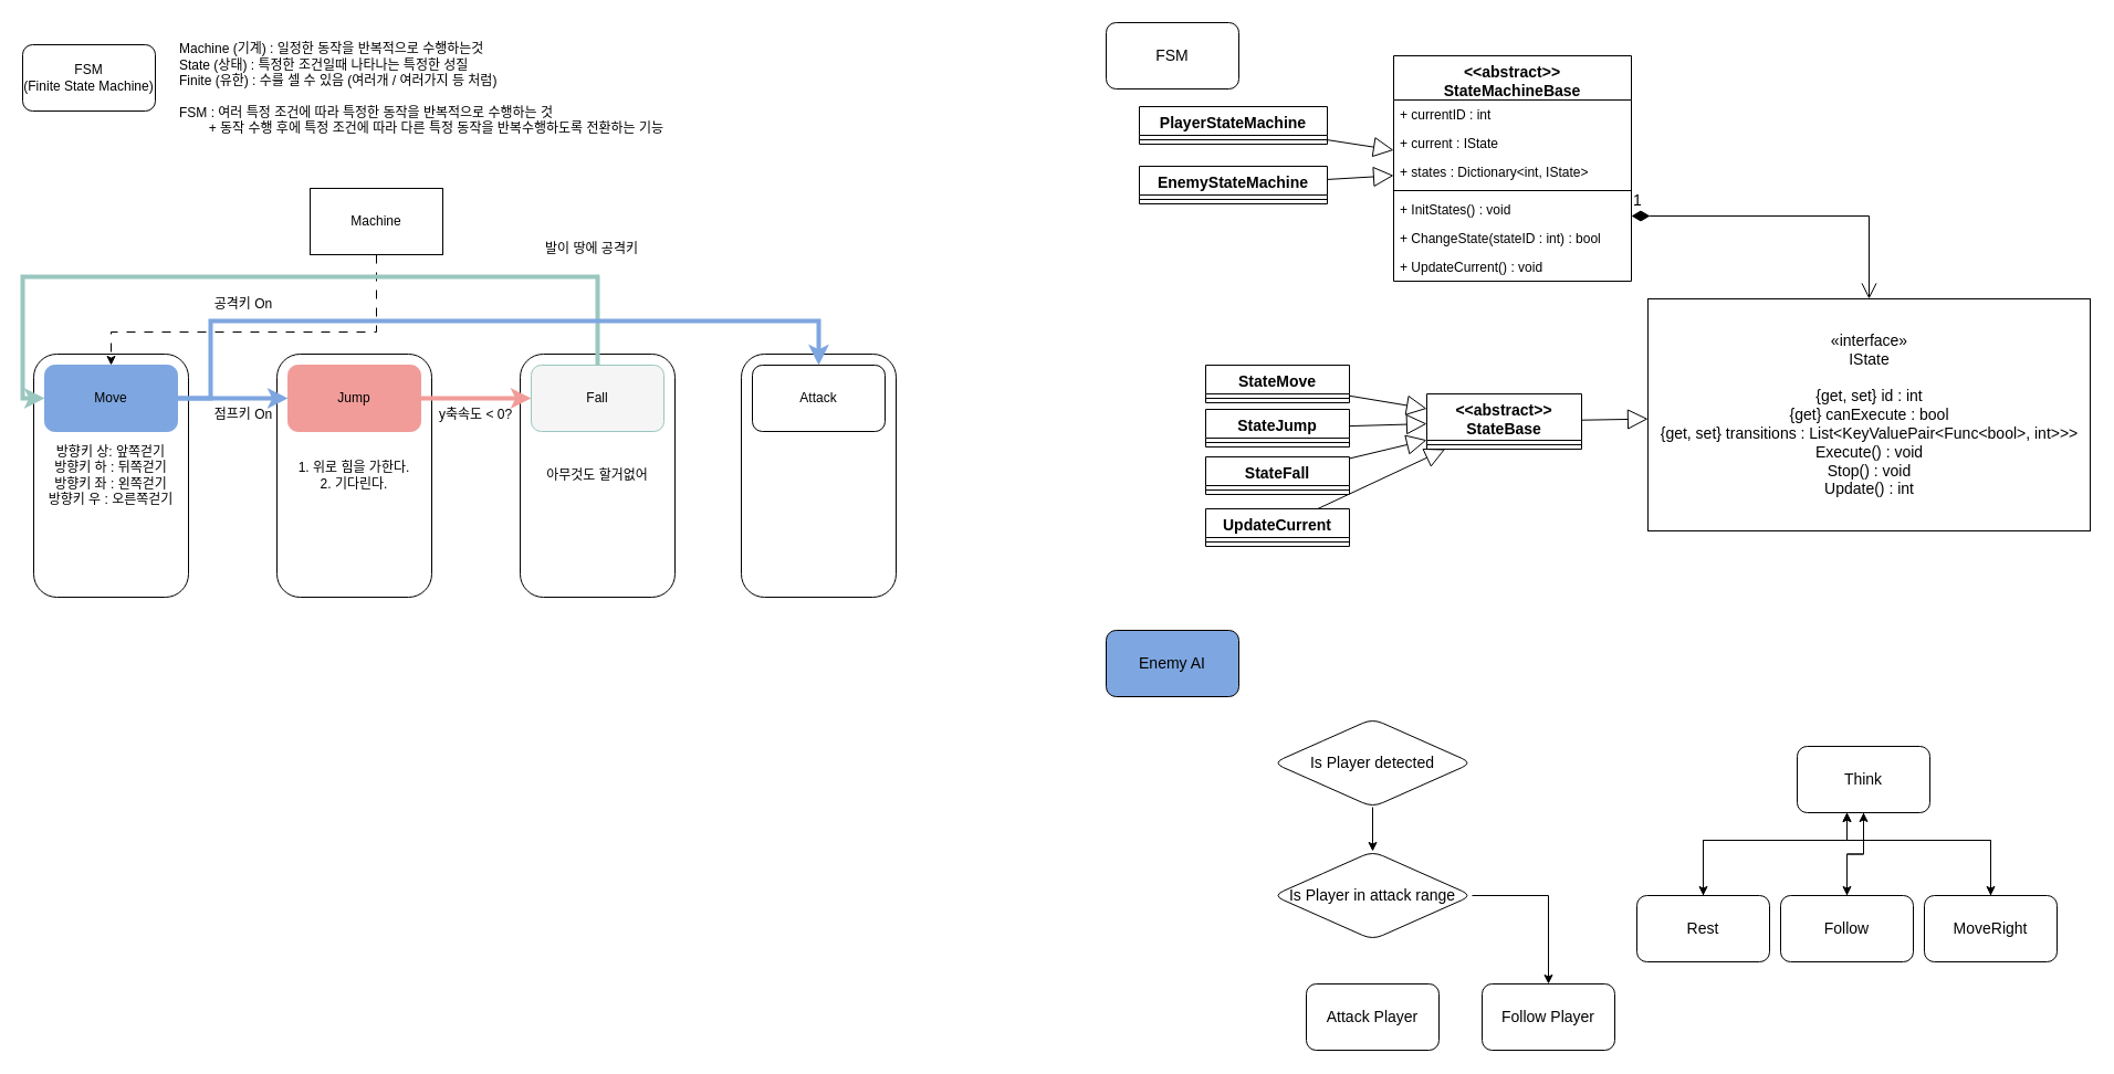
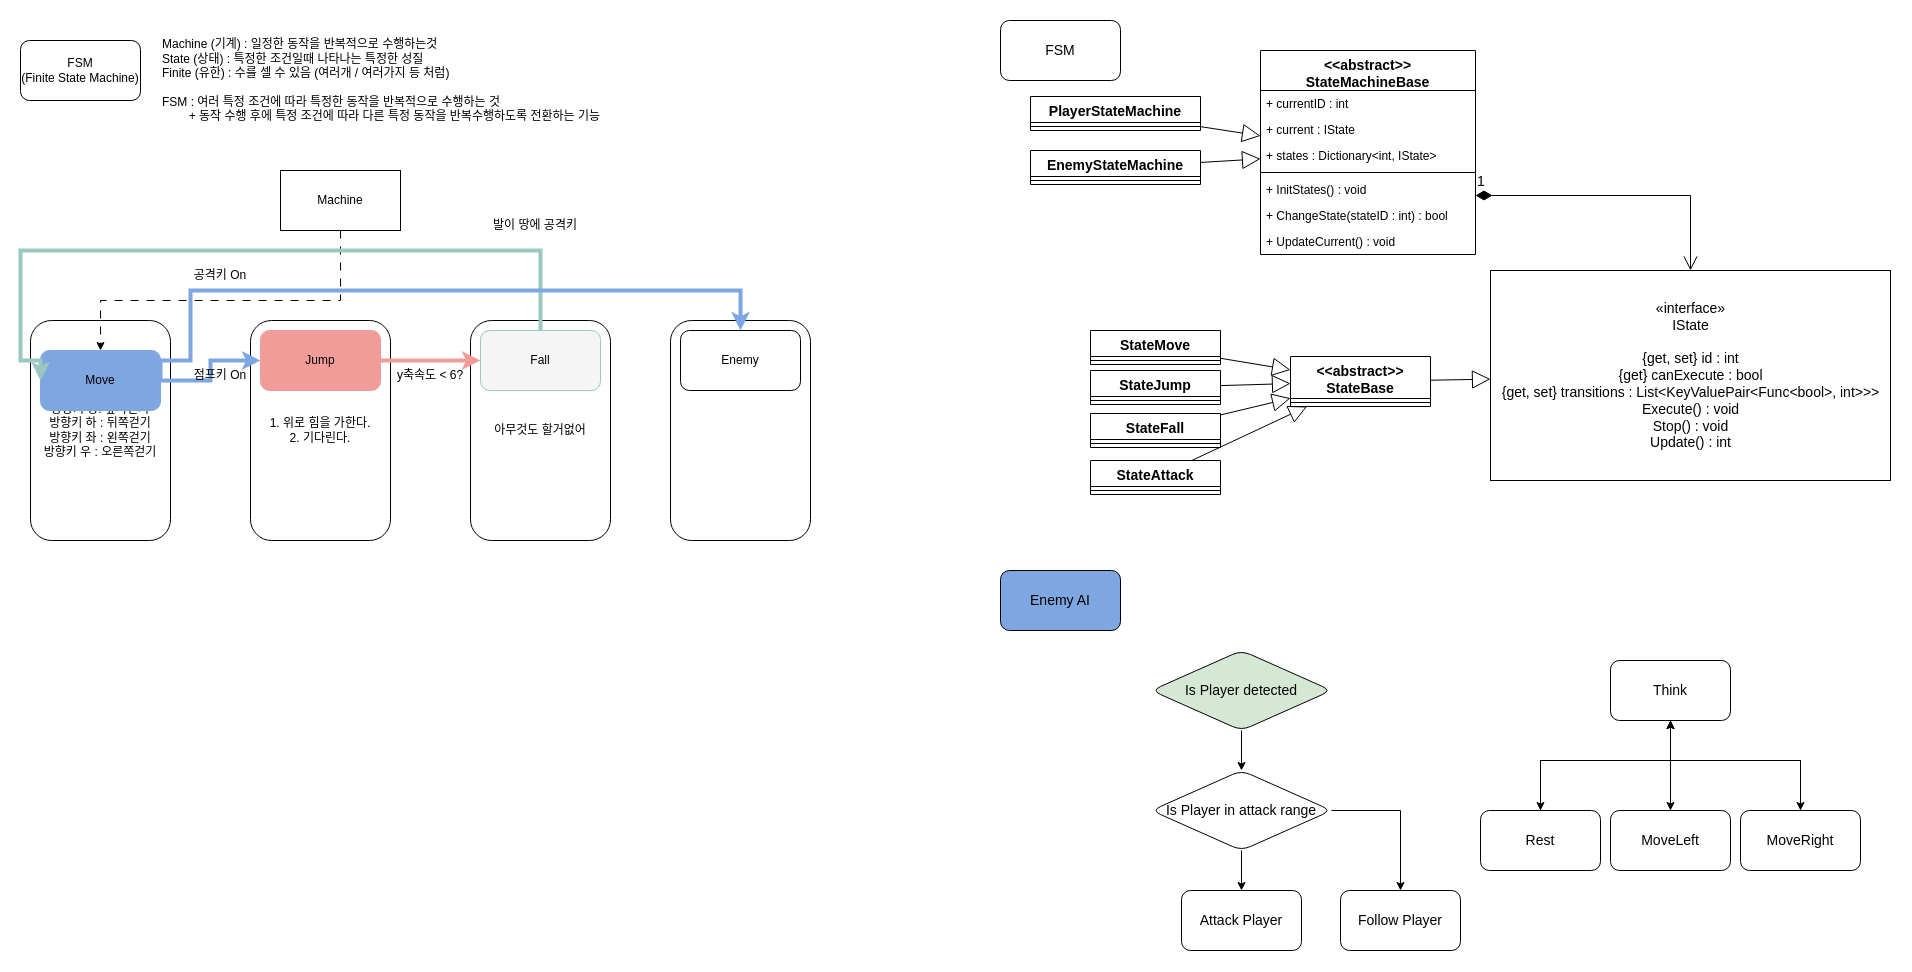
- <mxCell id="11" value="Move" style="rounded=1;whiteSpace=wrap;html=1;strokeColor=#7EA6E0;fillColor=#7EA6E0;" parent="1" vertex="1"><mxGeometry x="40" y="330" width="120" height="60" as="geometry" /></mxCell>
+ <mxCell id="11" value="Move" style="rounded=1;whiteSpace=wrap;html=1;strokeColor=#7EA6E0;fillColor=#7EA6E0;" parent="1" vertex="1"><mxGeometry x="40" y="350" width="120" height="60" as="geometry" /></mxCell>
- <mxCell id="14" value="Attack" style="rounded=1;whiteSpace=wrap;html=1;" parent="1" vertex="1"><mxGeometry x="680" y="330" width="120" height="60" as="geometry" /></mxCell>
+ <mxCell id="14" value="Enemy" style="rounded=1;whiteSpace=wrap;html=1;" parent="1" vertex="1"><mxGeometry x="680" y="330" width="120" height="60" as="geometry" /></mxCell>
- <mxCell id="20" value="y축속도 &amp;lt; 0?" style="text;html=1;strokeColor=none;fillColor=none;align=center;verticalAlign=middle;whiteSpace=wrap;rounded=0;" parent="1" vertex="1"><mxGeometry x="390" y="360" width="80" height="30" as="geometry" /></mxCell>
+ <mxCell id="20" value="y축속도 &amp;lt; 6?" style="text;html=1;strokeColor=none;fillColor=none;align=center;verticalAlign=middle;whiteSpace=wrap;rounded=0;" parent="1" vertex="1"><mxGeometry x="390" y="360" width="80" height="30" as="geometry" /></mxCell>
- <mxCell id="40" value="UpdateCurrent" style="swimlane;fontStyle=1;align=center;verticalAlign=top;childLayout=stackLayout;horizontal=1;startSize=26;horizontalStack=0;resizeParent=1;resizeParentMax=0;resizeLast=0;collapsible=1;marginBottom=0;fontSize=14;" parent="1" vertex="1"><mxGeometry x="1090" y="460" width="130" height="34" as="geometry" /></mxCell>
+ <mxCell id="40" value="StateAttack" style="swimlane;fontStyle=1;align=center;verticalAlign=top;childLayout=stackLayout;horizontal=1;startSize=26;horizontalStack=0;resizeParent=1;resizeParentMax=0;resizeLast=0;collapsible=1;marginBottom=0;fontSize=14;" parent="1" vertex="1"><mxGeometry x="1090" y="460" width="130" height="34" as="geometry" /></mxCell>
- <mxCell id="56" value="Is Player detected" style="rhombus;whiteSpace=wrap;html=1;fontSize=14;rounded=1;" parent="1" vertex="1"><mxGeometry x="1151" y="650" width="180" height="80" as="geometry" /></mxCell>
+ <mxCell id="56" value="Is Player detected" style="rhombus;whiteSpace=wrap;html=1;fontSize=14;rounded=1;fillColor=#d5e8d4;" parent="1" vertex="1"><mxGeometry x="1151" y="650" width="180" height="80" as="geometry" /></mxCell>
- <mxCell id="60" value="Think" style="rounded=1;whiteSpace=wrap;html=1;fontSize=14;" parent="1" vertex="1"><mxGeometry x="1625" y="675" width="120" height="60" as="geometry" /></mxCell>
+ <mxCell id="60" value="Think" style="rounded=1;whiteSpace=wrap;html=1;fontSize=14;" parent="1" vertex="1"><mxGeometry x="1610" y="660" width="120" height="60" as="geometry" /></mxCell>
- <mxCell id="64" value="Follow" style="rounded=1;whiteSpace=wrap;html=1;fontSize=14;" parent="1" vertex="1"><mxGeometry x="1610" y="810" width="120" height="60" as="geometry" /></mxCell>
+ <mxCell id="64" value="MoveLeft" style="rounded=1;whiteSpace=wrap;html=1;fontSize=14;" parent="1" vertex="1"><mxGeometry x="1610" y="810" width="120" height="60" as="geometry" /></mxCell>
+ <mxCell id="68" style="edgeStyle=orthogonalEdgeStyle;rounded=0;orthogonalLoop=1;jettySize=auto;html=1;fontSize=14;" parent="1" source="70" target="67" edge="1"><mxGeometry relative="1" as="geometry" /></mxCell>
